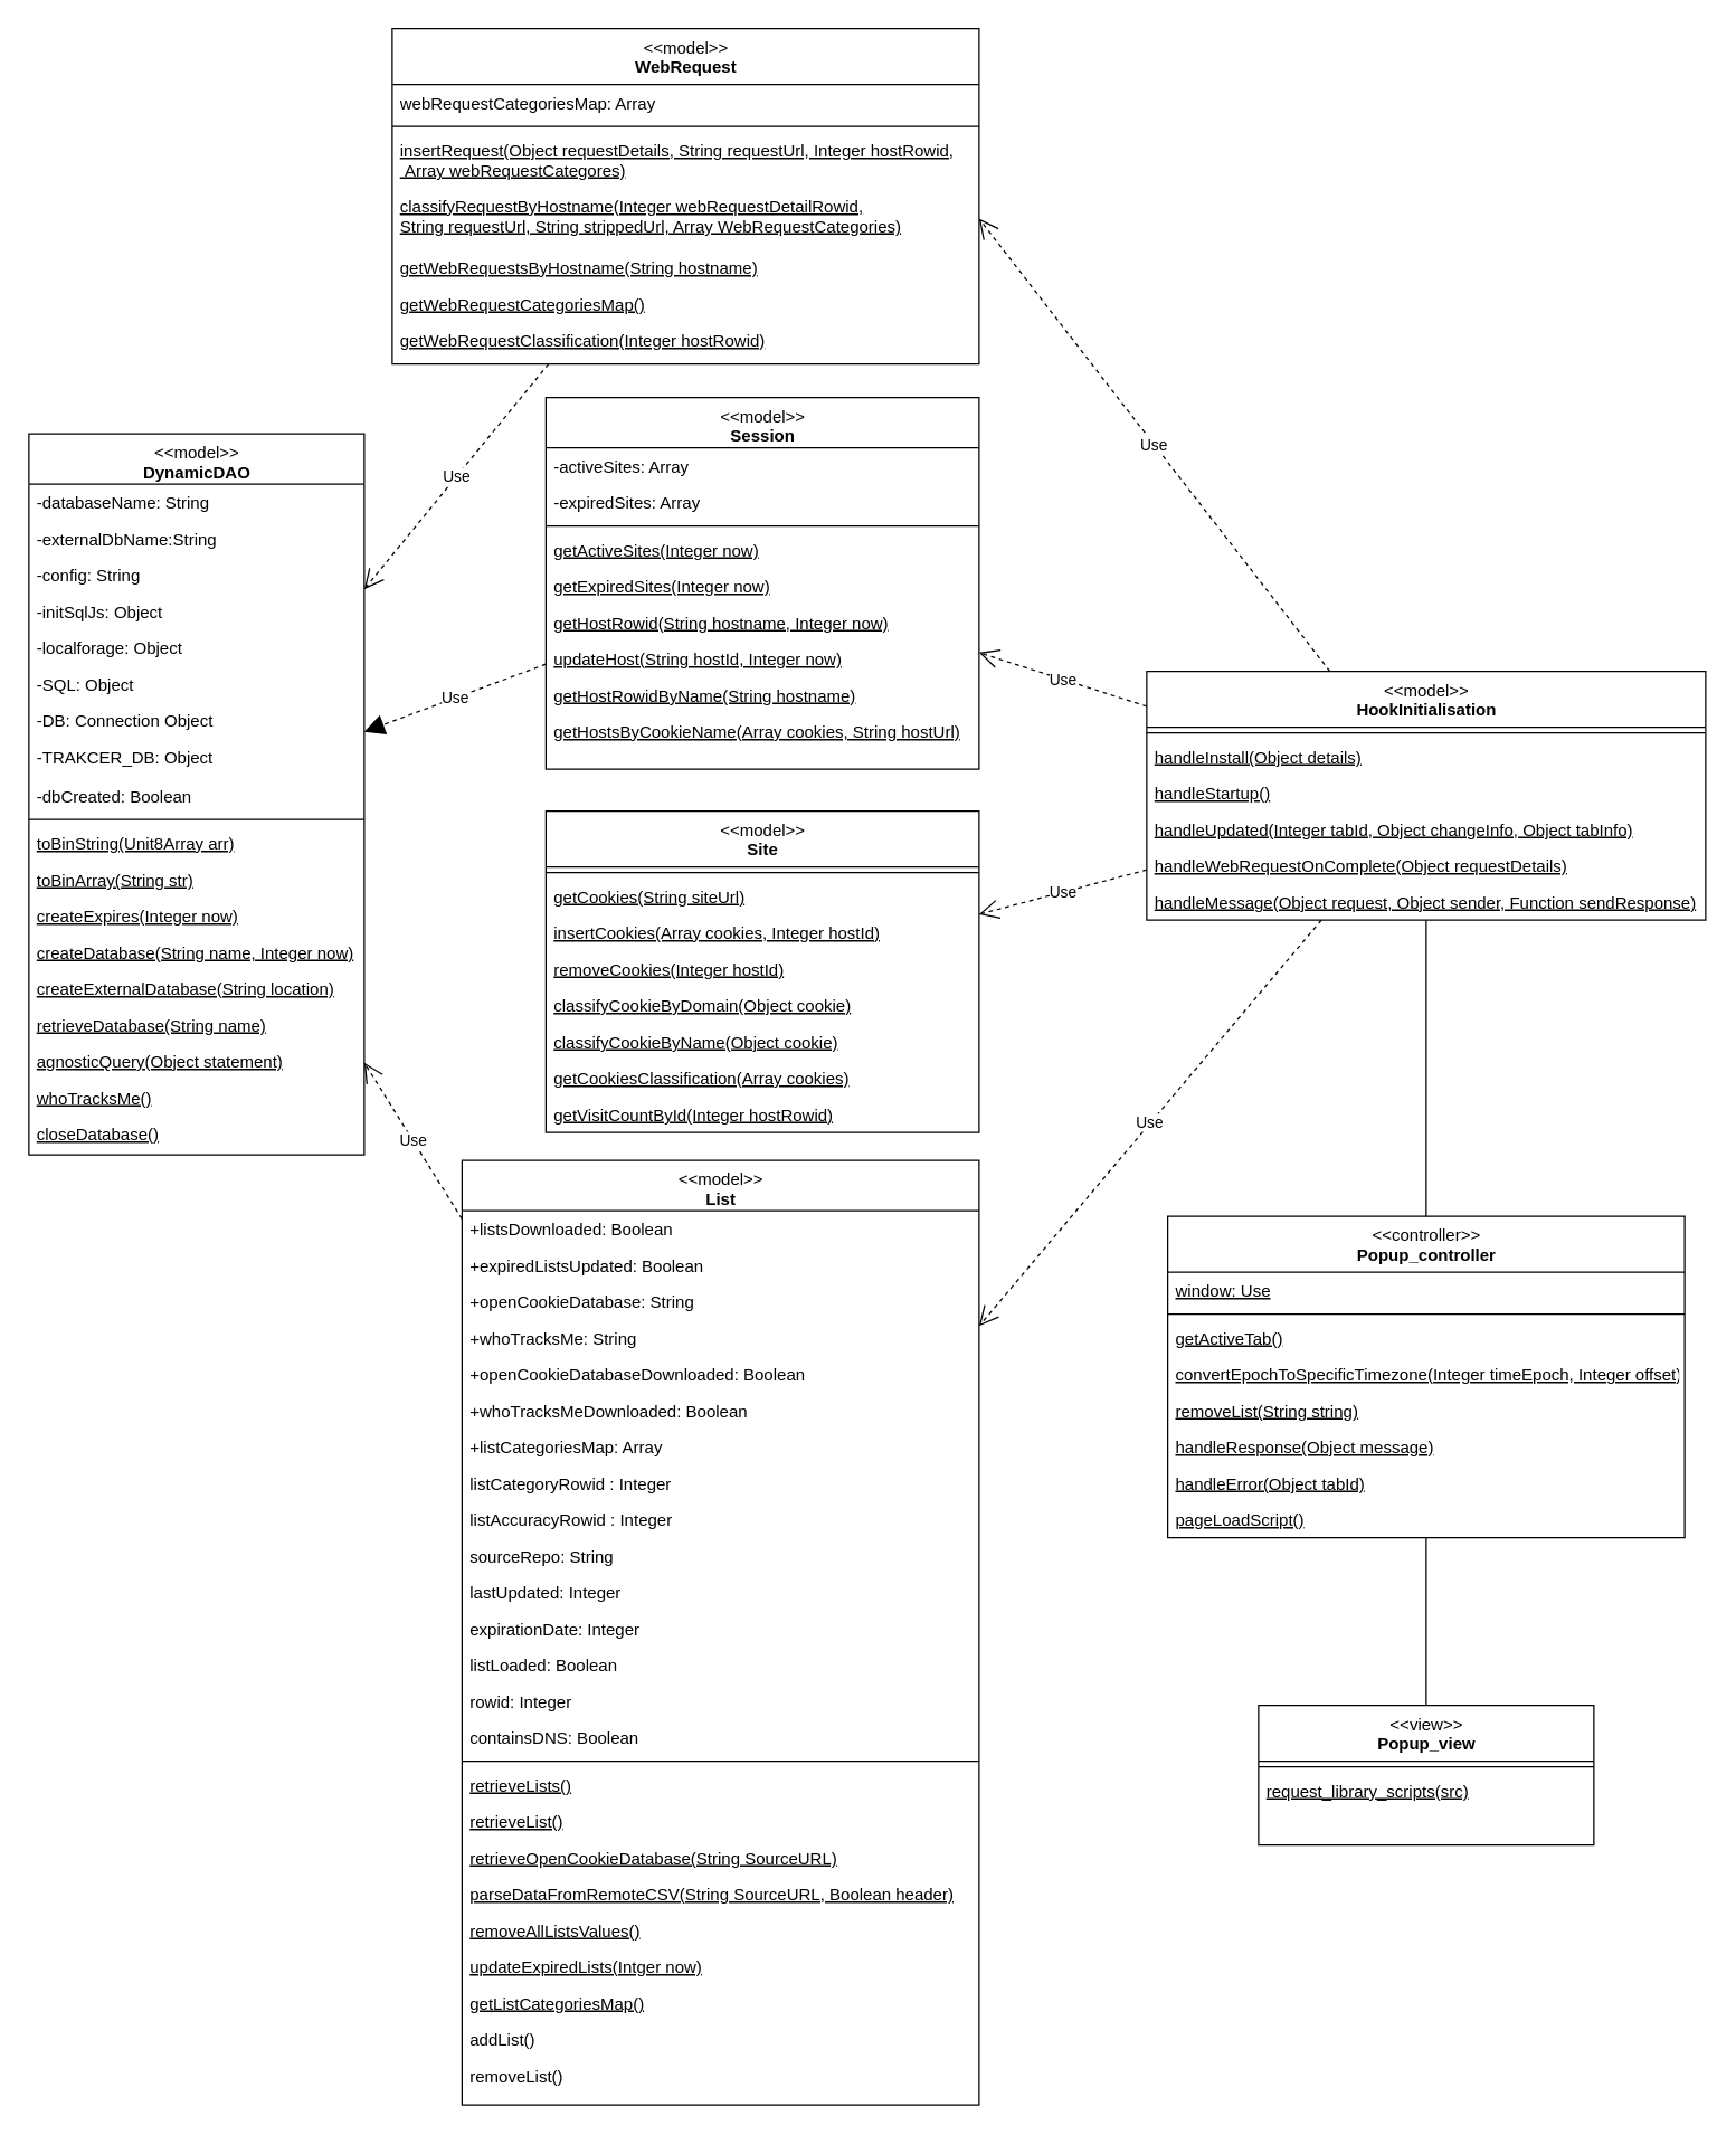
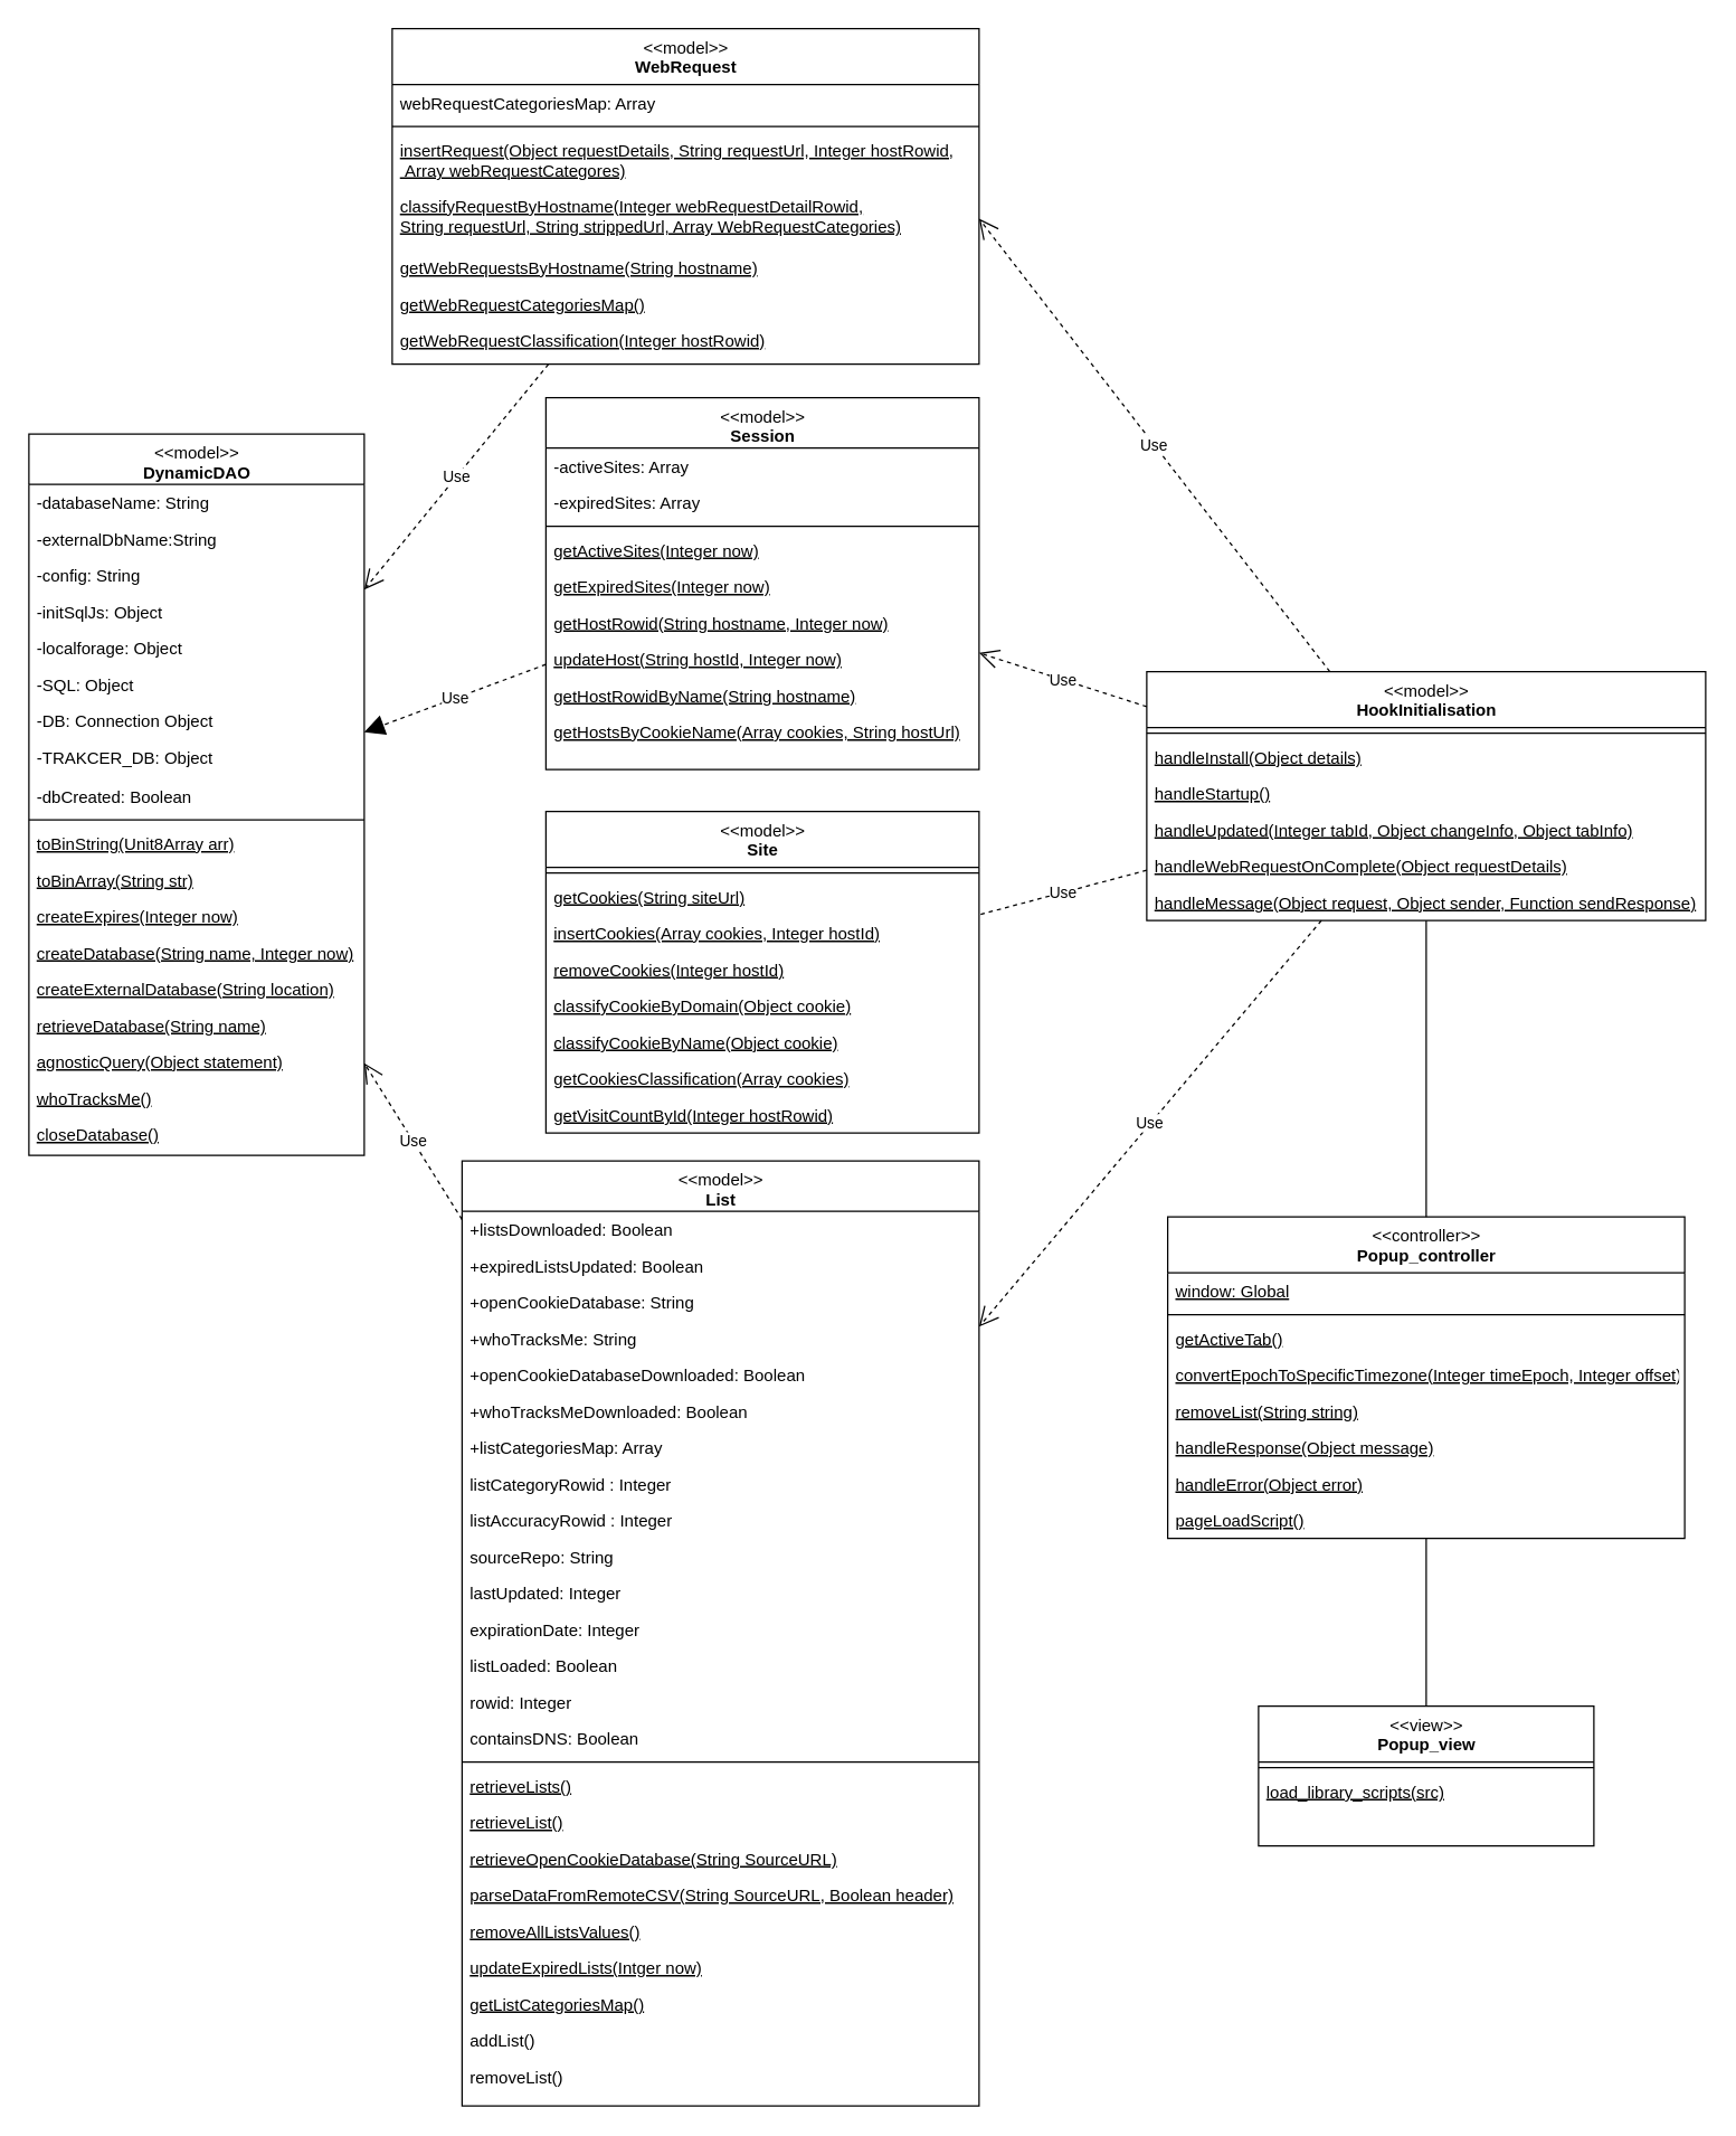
- <mxCell id="100" value="Use" style="endArrow=open;endSize=12;dashed=1;html=1;" parent="1" source="78" target="58" edge="1"><mxGeometry width="160" relative="1" as="geometry"><mxPoint x="830" y="526.128" as="sourcePoint" /><mxPoint x="710" y="482.872" as="targetPoint" /></mxGeometry></mxCell>
+ <mxCell id="100" value="Use" style="endArrow=none;endSize=12;dashed=1;html=1;" parent="1" source="78" target="58" edge="1"><mxGeometry width="160" relative="1" as="geometry"><mxPoint x="830" y="526.128" as="sourcePoint" /><mxPoint x="710" y="482.872" as="targetPoint" /></mxGeometry></mxCell>
- <mxCell id="86" value="window: Use" style="text;align=left;verticalAlign=top;spacingLeft=4;spacingRight=4;overflow=hidden;rotatable=0;points=[[0,0.5],[1,0.5]];portConstraint=eastwest;fontStyle=4" vertex="1" parent="85"><mxGeometry y="40" width="370" height="26" as="geometry" /></mxCell>
+ <mxCell id="86" value="window: Global" style="text;align=left;verticalAlign=top;spacingLeft=4;spacingRight=4;overflow=hidden;rotatable=0;points=[[0,0.5],[1,0.5]];portConstraint=eastwest;fontStyle=4" vertex="1" parent="85"><mxGeometry y="40" width="370" height="26" as="geometry" /></mxCell>
- <mxCell id="92" value="handleError(Object tabId)" style="text;align=left;verticalAlign=top;spacingLeft=4;spacingRight=4;overflow=hidden;rotatable=0;points=[[0,0.5],[1,0.5]];portConstraint=eastwest;fontStyle=4" parent="85" vertex="1"><mxGeometry y="178" width="370" height="26" as="geometry" /></mxCell>
+ <mxCell id="92" value="handleError(Object error)" style="text;align=left;verticalAlign=top;spacingLeft=4;spacingRight=4;overflow=hidden;rotatable=0;points=[[0,0.5],[1,0.5]];portConstraint=eastwest;fontStyle=4" parent="85" vertex="1"><mxGeometry y="178" width="370" height="26" as="geometry" /></mxCell>
- <mxCell id="96" value="request_library_scripts(src)" style="text;align=left;verticalAlign=top;spacingLeft=4;spacingRight=4;overflow=hidden;rotatable=0;points=[[0,0.5],[1,0.5]];portConstraint=eastwest;fontStyle=4" parent="94" vertex="1"><mxGeometry y="48" width="240" height="26" as="geometry" /></mxCell>
+ <mxCell id="96" value="load_library_scripts(src)" style="text;align=left;verticalAlign=top;spacingLeft=4;spacingRight=4;overflow=hidden;rotatable=0;points=[[0,0.5],[1,0.5]];portConstraint=eastwest;fontStyle=4" parent="94" vertex="1"><mxGeometry y="48" width="240" height="26" as="geometry" /></mxCell>
